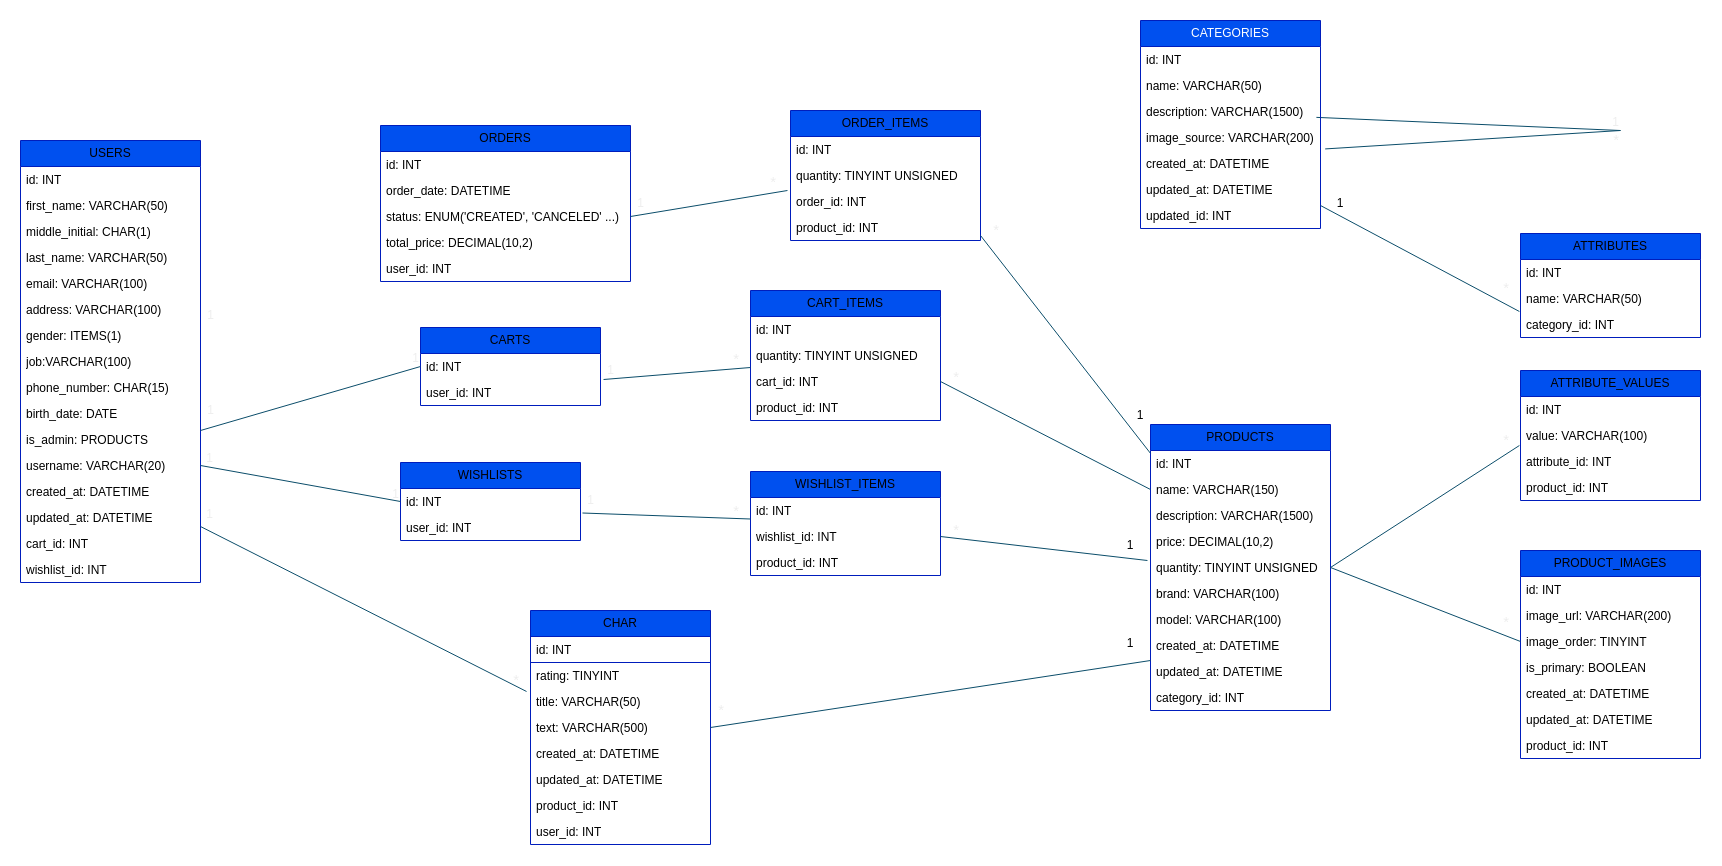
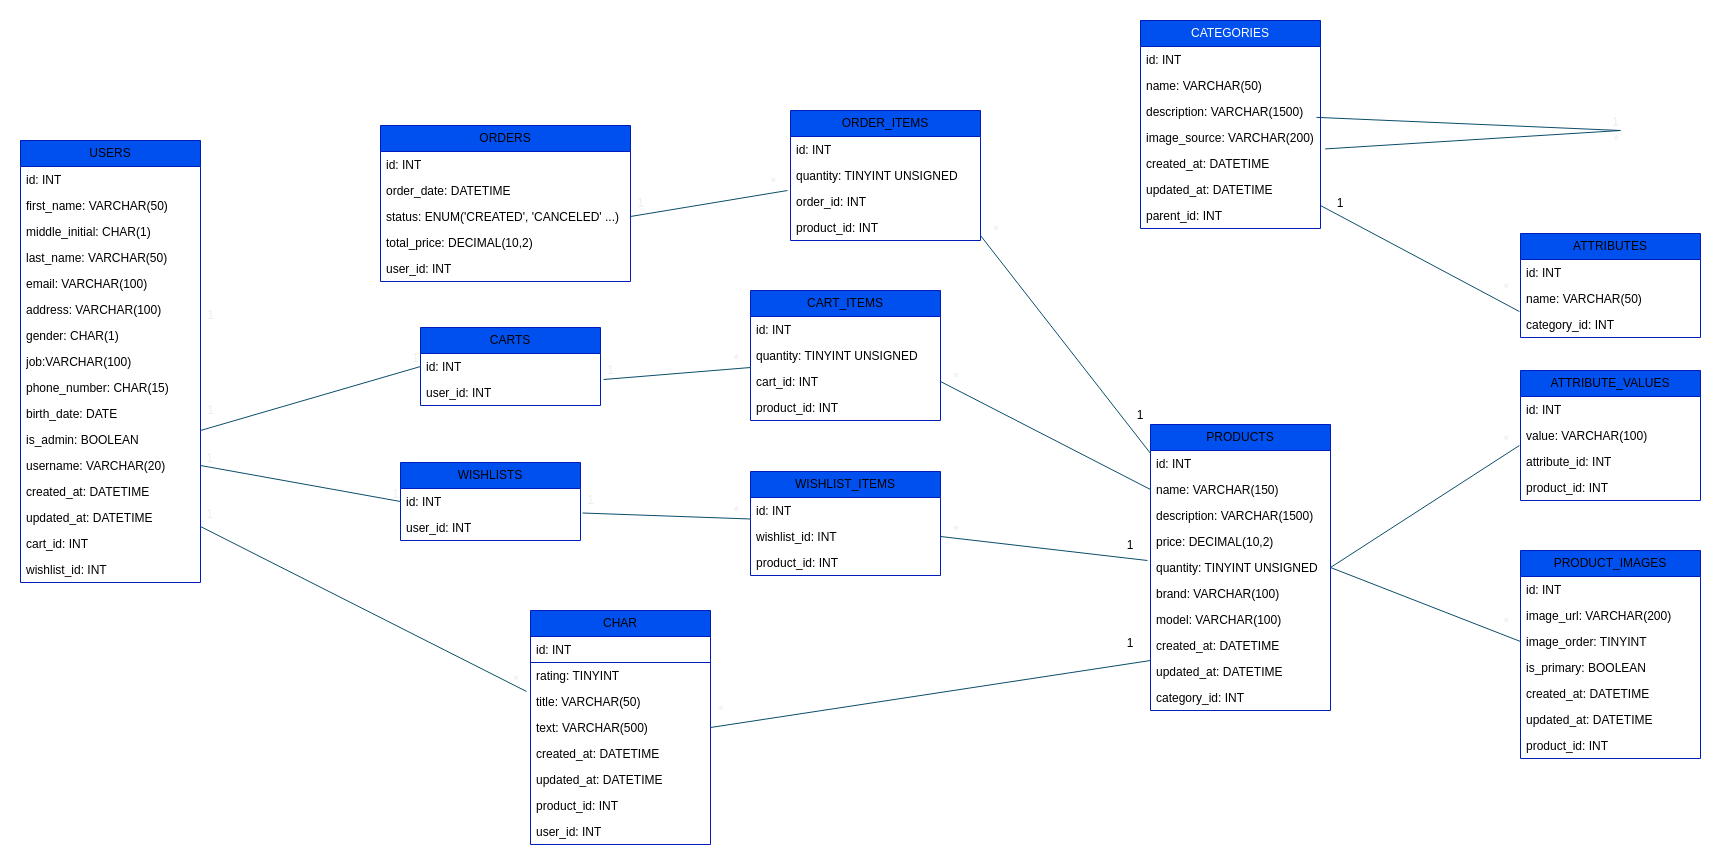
- <mxCell id="42" value="updated_id: INT" style="text;strokeColor=none;fillColor=none;align=left;verticalAlign=top;spacingLeft=4;spacingRight=4;overflow=hidden;rotatable=0;points=[[0,0.5],[1,0.5]];portConstraint=eastwest;whiteSpace=wrap;html=1;" parent="35" vertex="1"><mxGeometry y="182" width="180" height="26" as="geometry" /></mxCell>
+ <mxCell id="42" value="parent_id: INT" style="text;strokeColor=none;fillColor=none;align=left;verticalAlign=top;spacingLeft=4;spacingRight=4;overflow=hidden;rotatable=0;points=[[0,0.5],[1,0.5]];portConstraint=eastwest;whiteSpace=wrap;html=1;" parent="35" vertex="1"><mxGeometry y="182" width="180" height="26" as="geometry" /></mxCell>
- <mxCell id="13" value="gender: ITEMS(1)" style="text;strokeColor=none;fillColor=none;align=left;verticalAlign=top;spacingLeft=4;spacingRight=4;overflow=hidden;rotatable=0;points=[[0,0.5],[1,0.5]];portConstraint=eastwest;whiteSpace=wrap;html=1;" parent="6" vertex="1"><mxGeometry y="182" width="180" height="26" as="geometry" /></mxCell>
+ <mxCell id="13" value="gender: CHAR(1)" style="text;strokeColor=none;fillColor=none;align=left;verticalAlign=top;spacingLeft=4;spacingRight=4;overflow=hidden;rotatable=0;points=[[0,0.5],[1,0.5]];portConstraint=eastwest;whiteSpace=wrap;html=1;" parent="6" vertex="1"><mxGeometry y="182" width="180" height="26" as="geometry" /></mxCell>
- <mxCell id="17" value="is_admin: PRODUCTS" style="text;strokeColor=none;fillColor=none;align=left;verticalAlign=top;spacingLeft=4;spacingRight=4;overflow=hidden;rotatable=0;points=[[0,0.5],[1,0.5]];portConstraint=eastwest;whiteSpace=wrap;html=1;" parent="6" vertex="1"><mxGeometry y="286" width="180" height="26" as="geometry" /></mxCell>
+ <mxCell id="17" value="is_admin: BOOLEAN" style="text;strokeColor=none;fillColor=none;align=left;verticalAlign=top;spacingLeft=4;spacingRight=4;overflow=hidden;rotatable=0;points=[[0,0.5],[1,0.5]];portConstraint=eastwest;whiteSpace=wrap;html=1;" parent="6" vertex="1"><mxGeometry y="286" width="180" height="26" as="geometry" /></mxCell>
